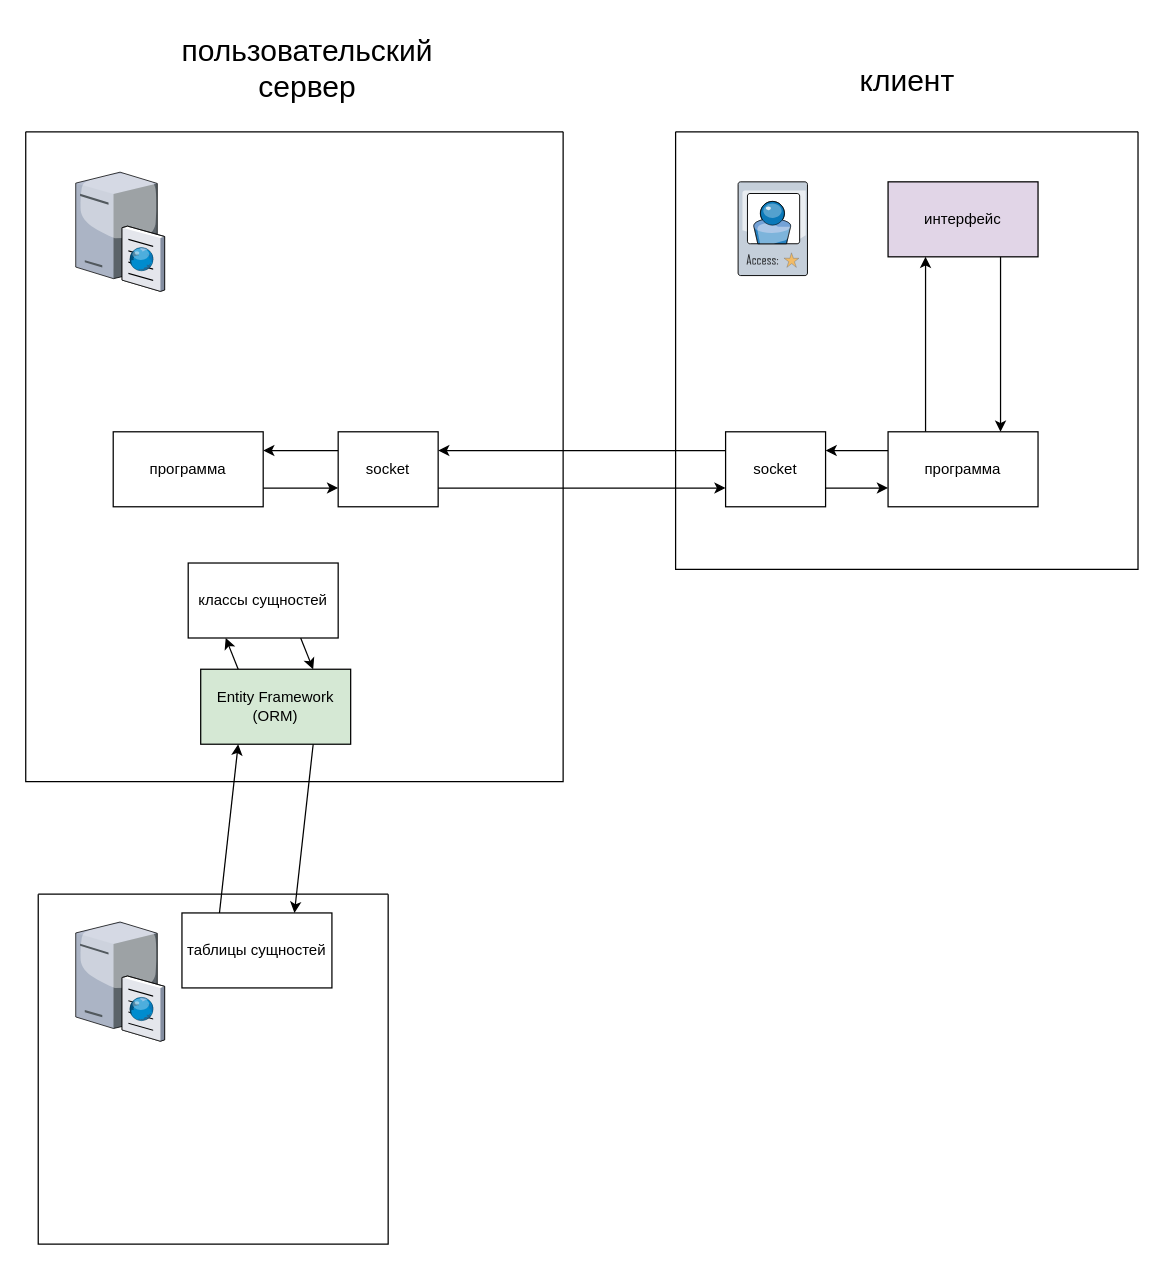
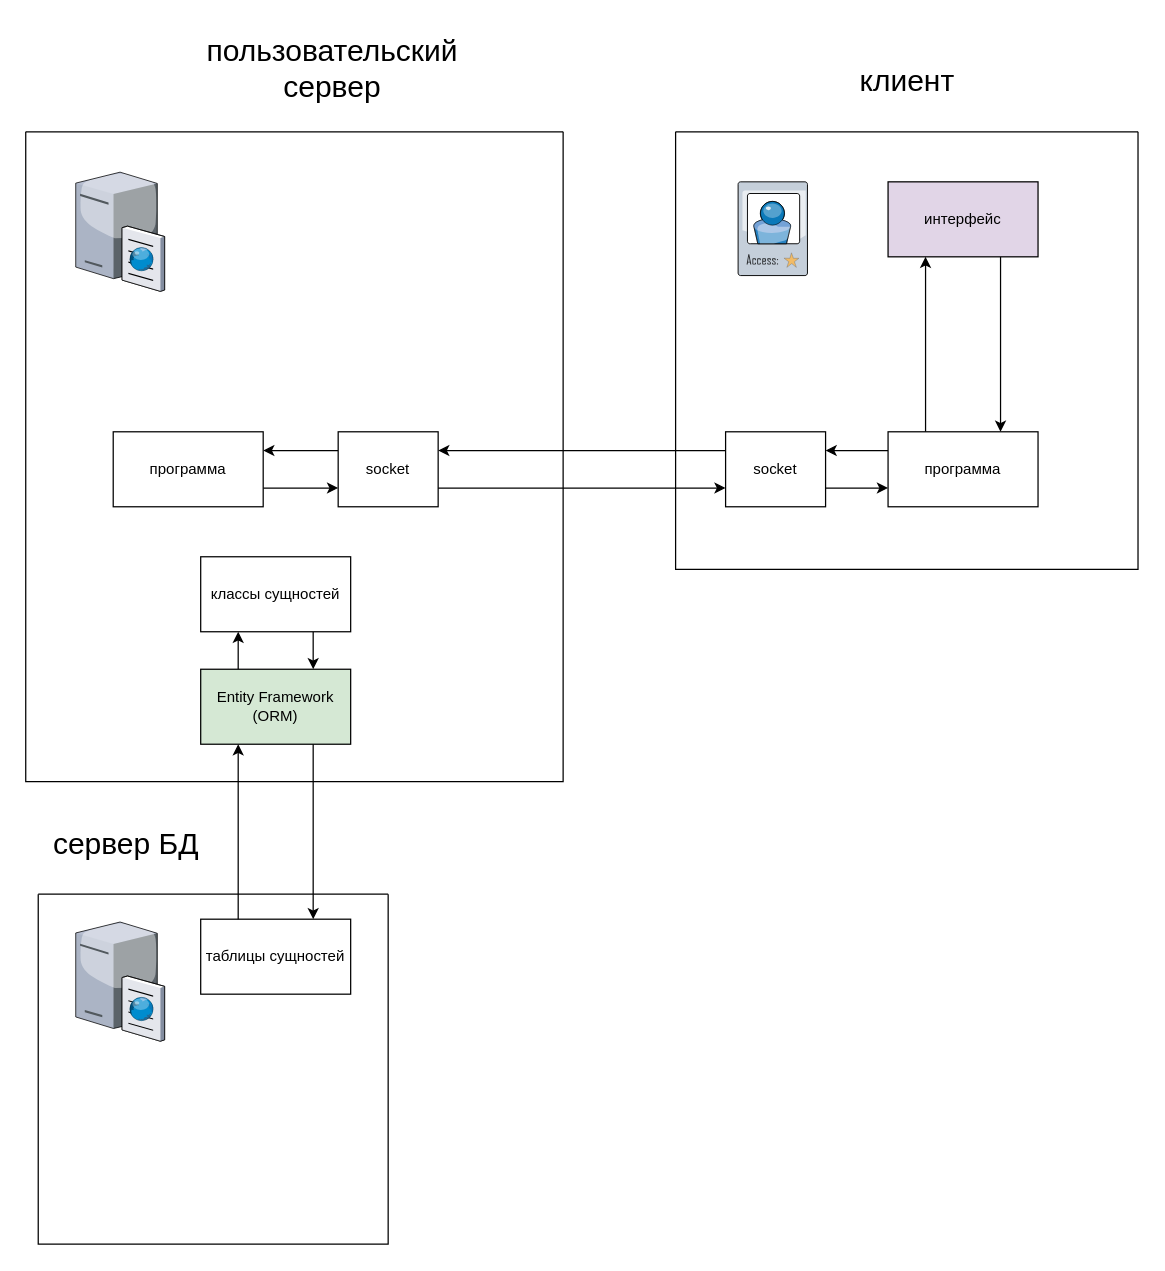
- <mxCell id="25" value="&lt;div&gt;&lt;font style=&quot;font-size: 24px;&quot;&gt;пользовательский&lt;/font&gt;&lt;/div&gt;&lt;div&gt;&lt;font style=&quot;font-size: 24px;&quot;&gt;сервер&lt;/font&gt;&lt;br&gt;&lt;/div&gt;" style="text;html=1;align=center;verticalAlign=middle;resizable=0;points=[];autosize=1;strokeColor=none;fillColor=none;" vertex="1" parent="1"><mxGeometry x="135" y="20" width="220" height="70" as="geometry" /></mxCell>
+ <mxCell id="25" value="&lt;div&gt;&lt;font style=&quot;font-size: 24px;&quot;&gt;пользовательский&lt;/font&gt;&lt;/div&gt;&lt;div&gt;&lt;font style=&quot;font-size: 24px;&quot;&gt;сервер&lt;/font&gt;&lt;br&gt;&lt;/div&gt;" style="text;html=1;align=center;verticalAlign=middle;resizable=0;points=[];autosize=1;strokeColor=none;fillColor=none;" vertex="1" parent="1"><mxGeometry x="155" y="20" width="220" height="70" as="geometry" /></mxCell>
- <mxCell id="18" value="классы сущностей" style="rounded=0;whiteSpace=wrap;html=1;" vertex="1" parent="11"><mxGeometry x="130" y="345" width="120" height="60" as="geometry" /></mxCell>
+ <mxCell id="18" value="классы сущностей" style="rounded=0;whiteSpace=wrap;html=1;" vertex="1" parent="11"><mxGeometry x="140" y="340" width="120" height="60" as="geometry" /></mxCell>
+ <mxCell id="26" value="&lt;div&gt;&lt;font style=&quot;font-size: 24px;&quot;&gt;сервер БД&lt;/font&gt;&lt;br&gt;&lt;/div&gt;" style="text;html=1;align=center;verticalAlign=middle;resizable=0;points=[];autosize=1;strokeColor=none;fillColor=none;" vertex="1" parent="1"><mxGeometry x="30" y="655" width="140" height="40" as="geometry" /></mxCell>
- <mxCell id="29" value="таблицы сущностей" style="rounded=0;whiteSpace=wrap;html=1;" vertex="1" parent="27"><mxGeometry x="115" y="15" width="120" height="60" as="geometry" /></mxCell>
+ <mxCell id="29" value="таблицы сущностей" style="rounded=0;whiteSpace=wrap;html=1;" vertex="1" parent="27"><mxGeometry x="130" y="20" width="120" height="60" as="geometry" /></mxCell>
